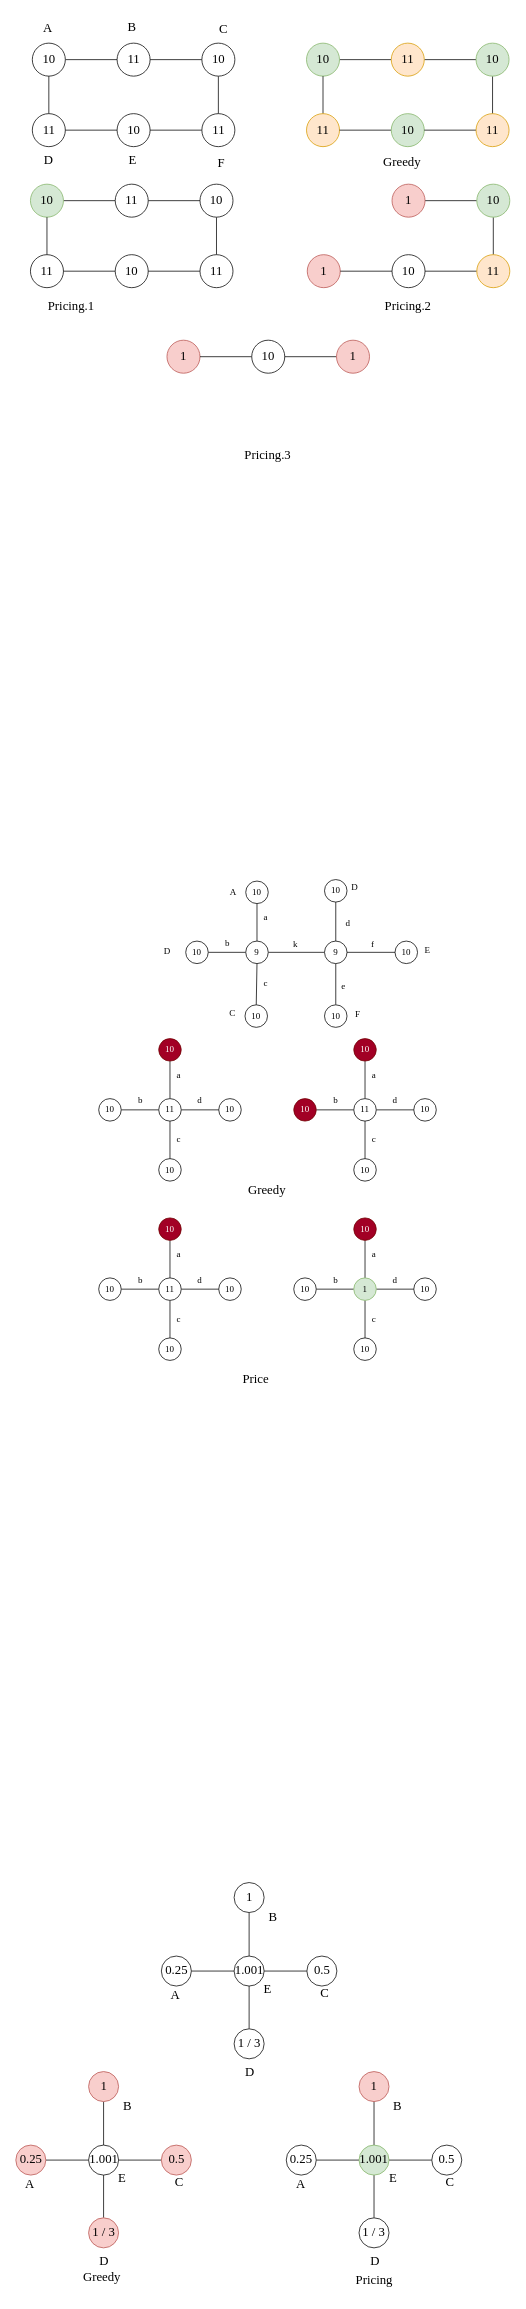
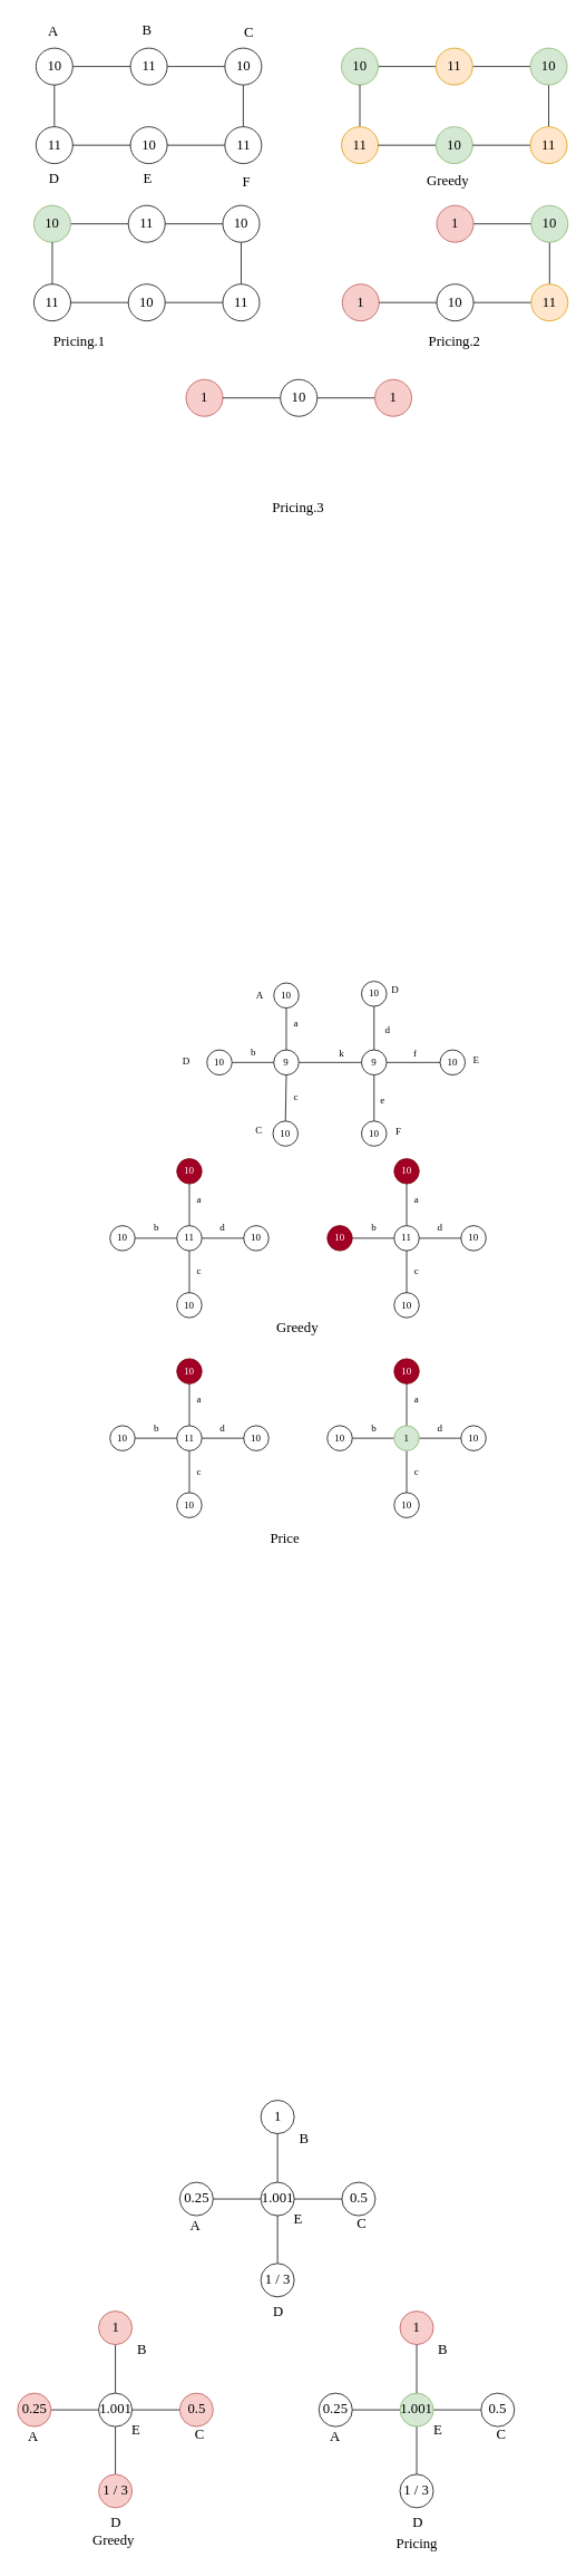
- <mxCell id="184" value="k" style="text;html=1;align=center;verticalAlign=middle;resizable=0;points=[];autosize=1;strokeColor=none;fillColor=none;fontSize=12;fontFamily=Georgia;" vertex="1" parent="1"><mxGeometry x="381" y="1245" width="24" height="26" as="geometry" /></mxCell>
+ <mxCell id="184" value="k" style="text;html=1;align=center;verticalAlign=middle;resizable=0;points=[];autosize=1;strokeColor=none;fillColor=none;fontSize=12;fontFamily=Georgia;" vertex="1" parent="1"><mxGeometry x="396" y="1245" width="24" height="26" as="geometry" /></mxCell>
